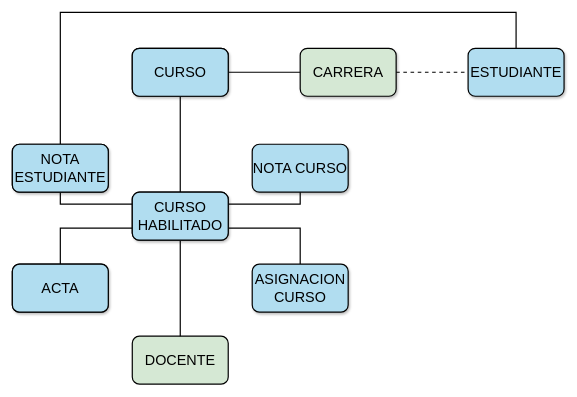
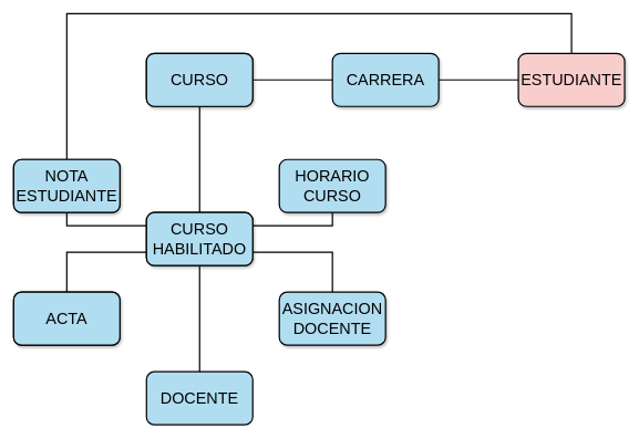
- <mxCell id="5" value="&lt;span style=&quot;font-size: 24px;&quot;&gt;CARRERA&lt;/span&gt;" style="rounded=1;whiteSpace=wrap;html=1;fillColor=#d5e8d4;strokeColor=default;strokeWidth=2;glass=0;shadow=1;sketch=0;" vertex="1" parent="1"><mxGeometry x="500" y="80" width="160" height="80" as="geometry" /></mxCell>
+ <mxCell id="5" value="&lt;span style=&quot;font-size: 24px;&quot;&gt;CARRERA&lt;/span&gt;" style="rounded=1;whiteSpace=wrap;html=1;fillColor=#b1ddf0;strokeColor=default;strokeWidth=2;glass=0;shadow=1;sketch=0;" vertex="1" parent="1"><mxGeometry x="500" y="80" width="160" height="80" as="geometry" /></mxCell>
- <mxCell id="4" style="edgeStyle=orthogonalEdgeStyle;rounded=0;orthogonalLoop=1;jettySize=auto;html=1;exitX=1;exitY=0.5;exitDx=0;exitDy=0;entryX=0;entryY=0.5;entryDx=0;entryDy=0;fontSize=24;strokeColor=default;endArrow=none;endFill=0;strokeWidth=2;dashed=1;" edge="1" parent="1" source="5" target="7"><mxGeometry relative="1" as="geometry" /></mxCell>
+ <mxCell id="4" style="edgeStyle=orthogonalEdgeStyle;rounded=0;orthogonalLoop=1;jettySize=auto;html=1;exitX=1;exitY=0.5;exitDx=0;exitDy=0;entryX=0;entryY=0.5;entryDx=0;entryDy=0;fontSize=24;strokeColor=default;endArrow=none;endFill=0;strokeWidth=2;" edge="1" parent="1" source="5" target="7"><mxGeometry relative="1" as="geometry" /></mxCell>
- <mxCell id="7" value="&lt;span style=&quot;font-size: 24px;&quot;&gt;ESTUDIANTE&lt;br&gt;&lt;/span&gt;" style="rounded=1;whiteSpace=wrap;html=1;fillColor=#b1ddf0;strokeColor=default;strokeWidth=2;shadow=1;labelBackgroundColor=none;labelBorderColor=none;glass=0;" vertex="1" parent="1"><mxGeometry x="780" y="80" width="160" height="80" as="geometry" /></mxCell>
+ <mxCell id="7" value="&lt;span style=&quot;font-size: 24px;&quot;&gt;ESTUDIANTE&lt;br&gt;&lt;/span&gt;" style="rounded=1;whiteSpace=wrap;html=1;fillColor=#f8cecc;strokeColor=default;strokeWidth=2;shadow=1;labelBackgroundColor=none;labelBorderColor=none;glass=0;" vertex="1" parent="1"><mxGeometry x="780" y="80" width="160" height="80" as="geometry" /></mxCell>
- <mxCell id="11" value="&lt;span style=&quot;font-size: 24px;&quot;&gt;NOTA CURSO&lt;/span&gt;" style="rounded=1;whiteSpace=wrap;html=1;fillColor=#b1ddf0;strokeColor=default;strokeWidth=2;shadow=1;" vertex="1" parent="1"><mxGeometry x="420" y="240" width="160" height="80" as="geometry" /></mxCell>
+ <mxCell id="11" value="&lt;span style=&quot;font-size: 24px;&quot;&gt;HORARIO CURSO&lt;/span&gt;" style="rounded=1;whiteSpace=wrap;html=1;fillColor=#b1ddf0;strokeColor=default;strokeWidth=2;shadow=1;" vertex="1" parent="1"><mxGeometry x="420" y="240" width="160" height="80" as="geometry" /></mxCell>
- <mxCell id="18" value="&lt;span style=&quot;font-size: 24px;&quot;&gt;ASIGNACION CURSO&lt;/span&gt;" style="rounded=1;whiteSpace=wrap;html=1;fillColor=#b1ddf0;strokeColor=default;strokeWidth=2;shadow=1;" vertex="1" parent="1"><mxGeometry x="420" y="440" width="160" height="80" as="geometry" /></mxCell>
+ <mxCell id="18" value="&lt;span style=&quot;font-size: 24px;&quot;&gt;ASIGNACION DOCENTE&lt;/span&gt;" style="rounded=1;whiteSpace=wrap;html=1;fillColor=#b1ddf0;strokeColor=default;strokeWidth=2;shadow=1;" vertex="1" parent="1"><mxGeometry x="420" y="440" width="160" height="80" as="geometry" /></mxCell>
- <mxCell id="6" value="&lt;span style=&quot;font-size: 24px;&quot;&gt;DOCENTE&lt;/span&gt;" style="rounded=1;whiteSpace=wrap;html=1;fillColor=#d5e8d4;strokeColor=default;strokeWidth=2;" vertex="1" parent="1"><mxGeometry x="220" y="560" width="160" height="80" as="geometry" /></mxCell>
+ <mxCell id="6" value="&lt;span style=&quot;font-size: 24px;&quot;&gt;DOCENTE&lt;/span&gt;" style="rounded=1;whiteSpace=wrap;html=1;fillColor=#b1ddf0;strokeColor=default;strokeWidth=2;" vertex="1" parent="1"><mxGeometry x="220" y="560" width="160" height="80" as="geometry" /></mxCell>
